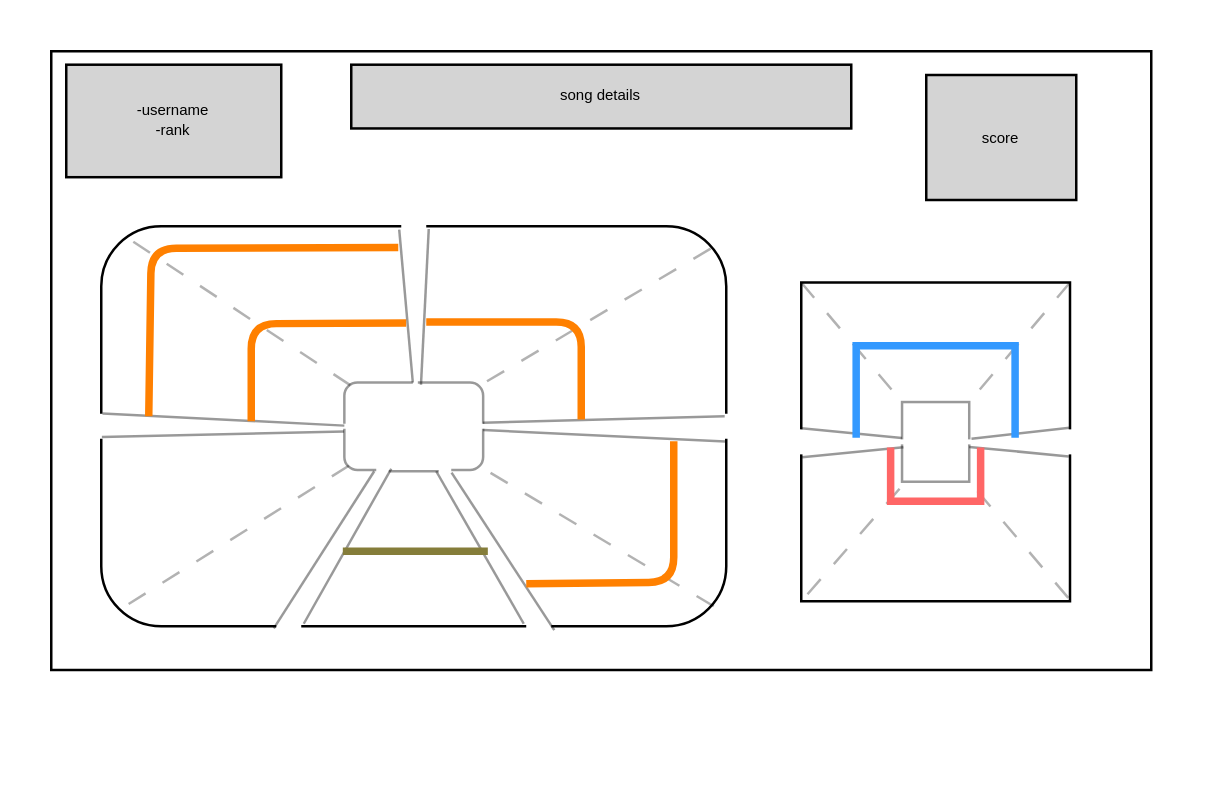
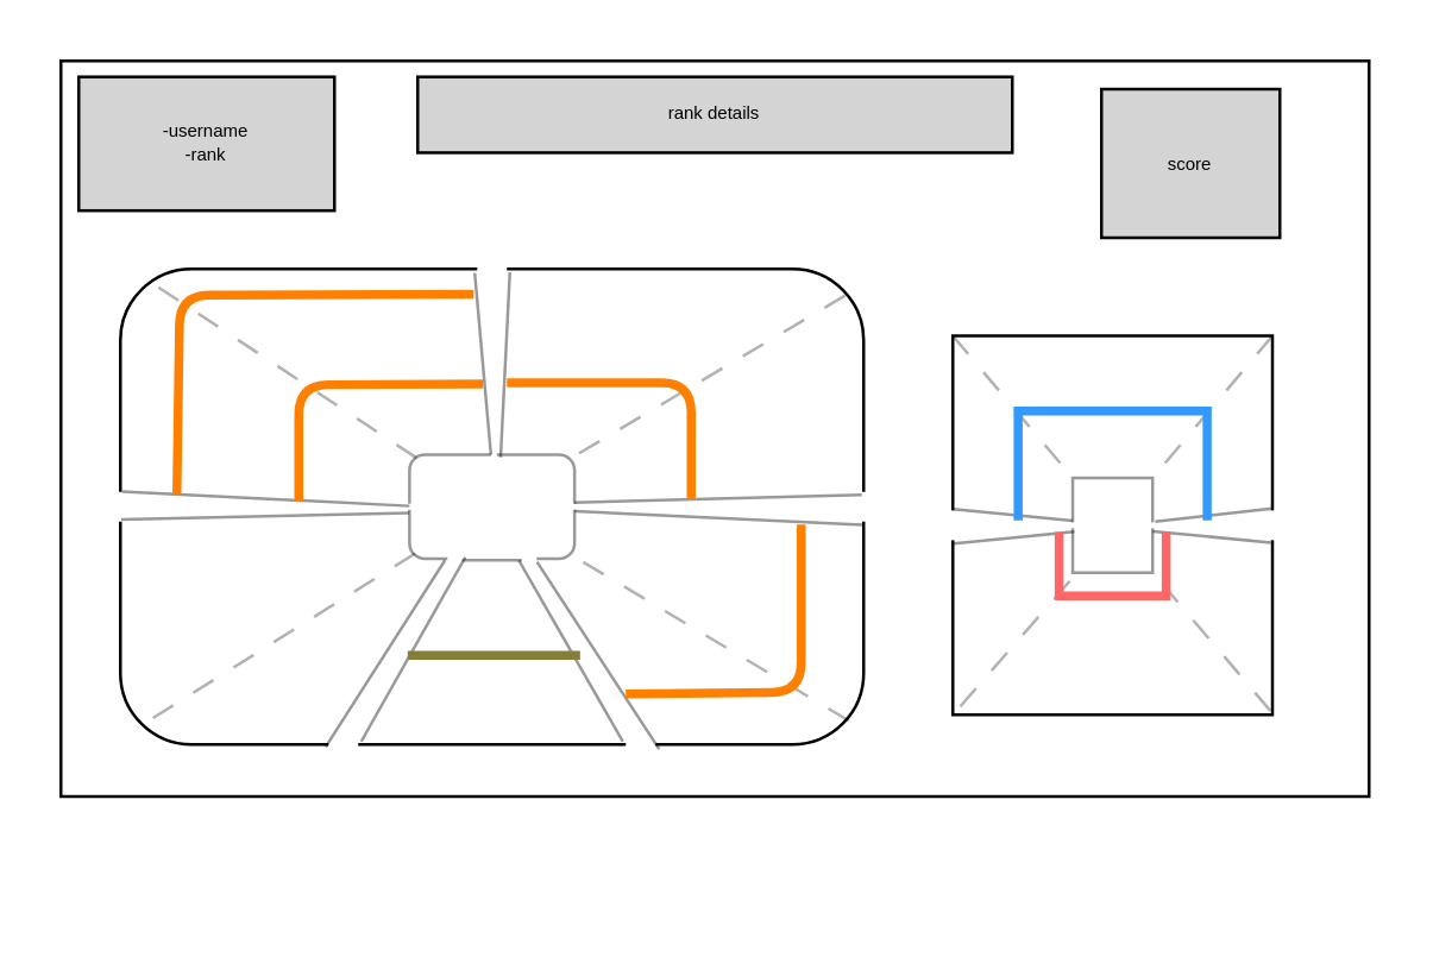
- <mxCell id="14" value="song details" style="rounded=0;whiteSpace=wrap;fillColor=#D4D4D4;html=1;fontSize=6;" vertex="1" parent="1"><mxGeometry x="140" y="25.38" width="200" height="25.5" as="geometry" /></mxCell>
+ <mxCell id="14" value="rank details" style="rounded=0;whiteSpace=wrap;fillColor=#D4D4D4;html=1;fontSize=6;" vertex="1" parent="1"><mxGeometry x="140" y="25.38" width="200" height="25.5" as="geometry" /></mxCell>
